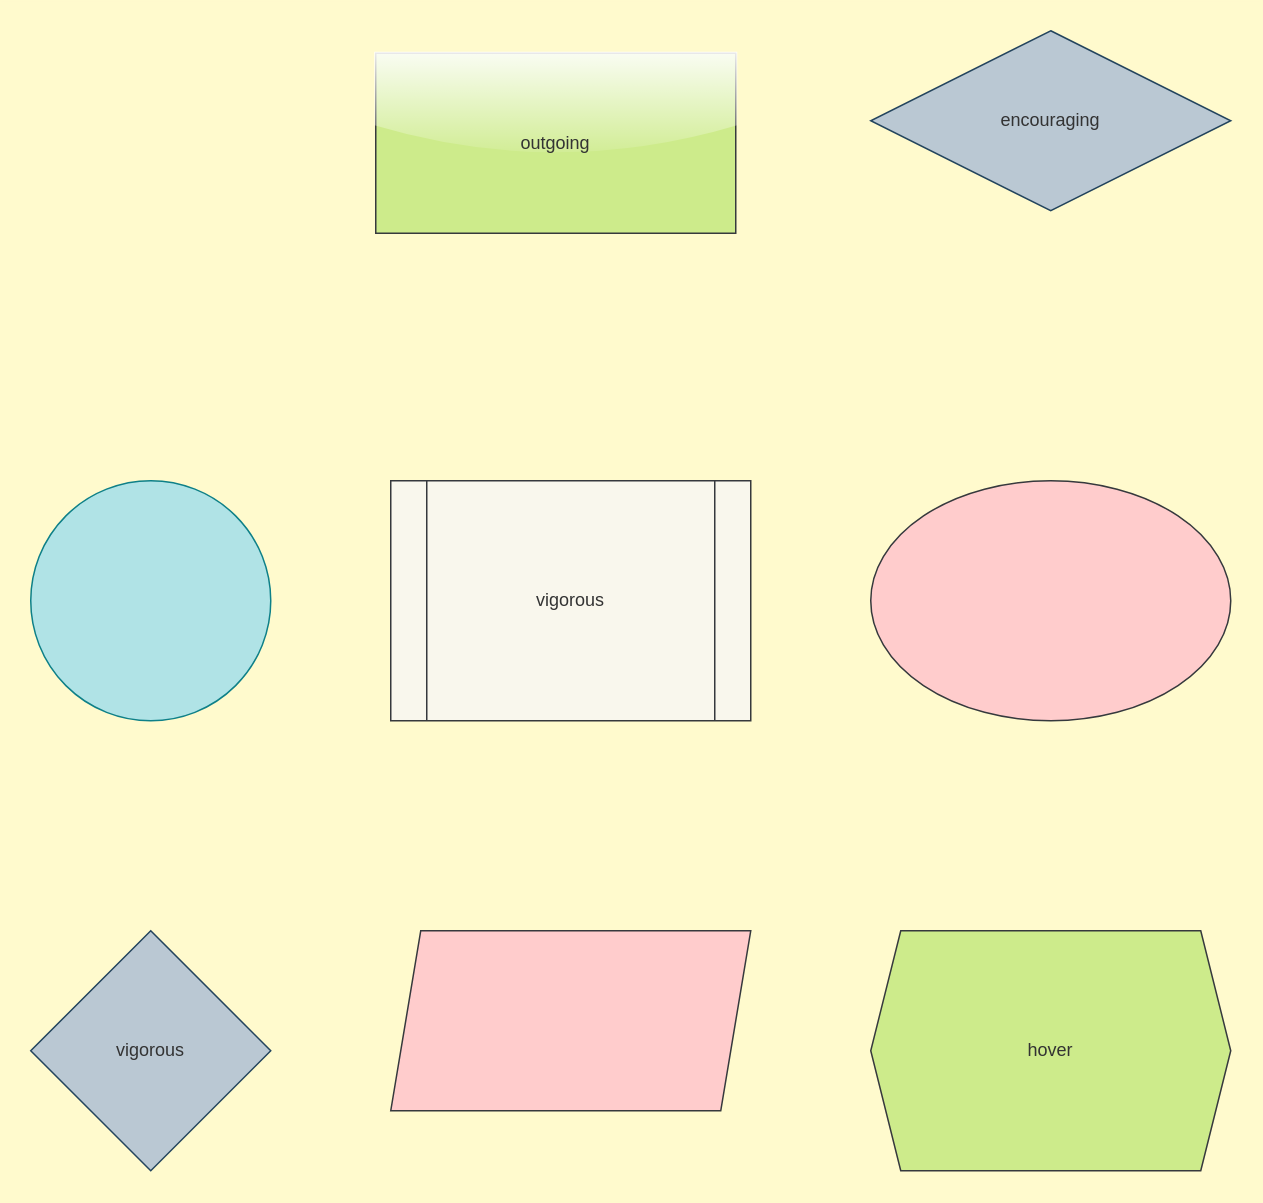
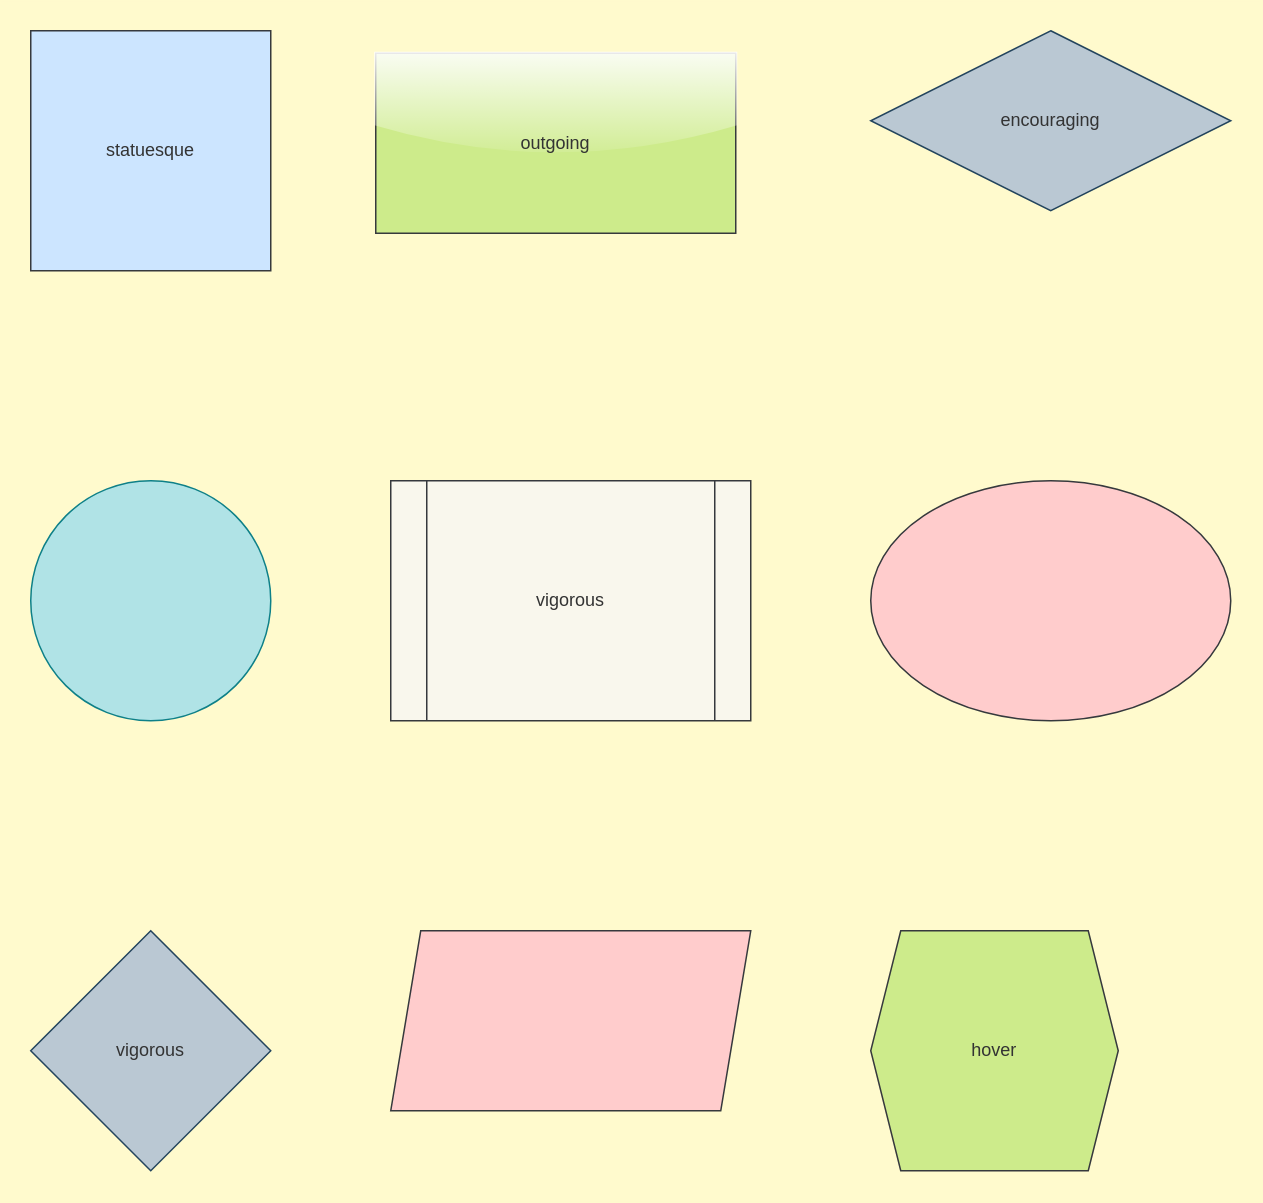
+ <mxCell id="2" value="statuesque" style="whiteSpace=wrap;html=1;aspect=fixed;;fillColor=#CCE5FF;strokeColor=#36393D;fontColor=#333333;" parent="1" vertex="1"><mxGeometry x="20" y="20" width="160" height="160" as="geometry" /></mxCell>
- <mxCell id="10" value="hover" style="shape=hexagon;perimeter=hexagonPerimeter2;whiteSpace=wrap;html=1;fixedSize=1;;fillColor=#CDEB8B;strokeColor=#36393D;fontColor=#333333;" parent="1" vertex="1"><mxGeometry x="580" y="620" width="240" height="160" as="geometry" /></mxCell>
+ <mxCell id="10" value="hover" style="shape=hexagon;perimeter=hexagonPerimeter2;whiteSpace=wrap;html=1;fixedSize=1;;fillColor=#CDEB8B;strokeColor=#36393D;fontColor=#333333;" parent="1" vertex="1"><mxGeometry x="580" y="620" width="165" height="160" as="geometry" /></mxCell>
